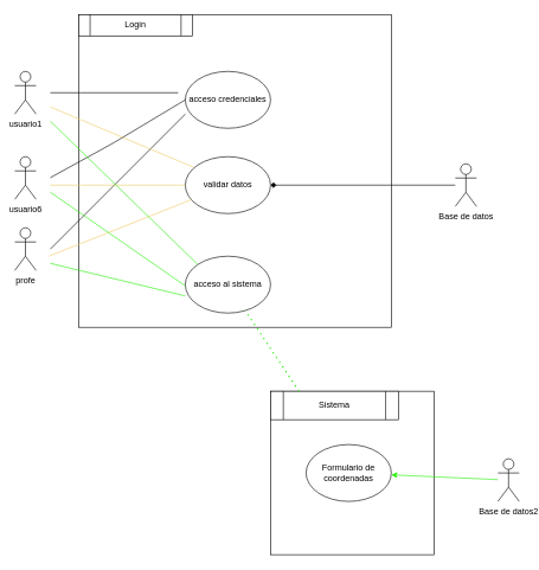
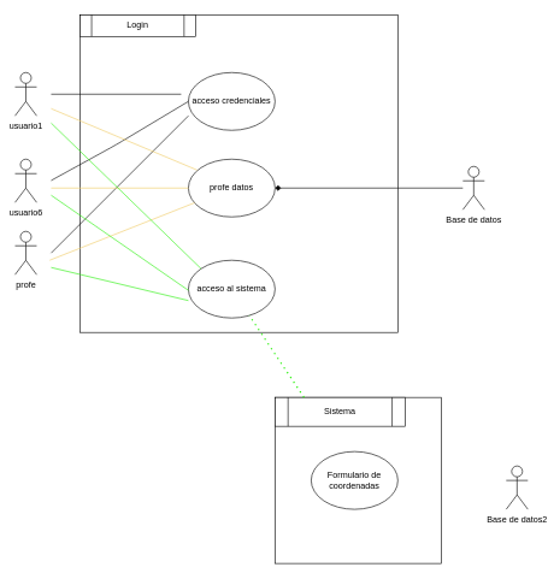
- <mxCell id="8" value="validar datos" style="ellipse;whiteSpace=wrap;html=1;" vertex="1" parent="1"><mxGeometry x="260" y="220" width="120" height="80" as="geometry" /></mxCell>
+ <mxCell id="8" value="profe datos" style="ellipse;whiteSpace=wrap;html=1;" vertex="1" parent="1"><mxGeometry x="260" y="220" width="120" height="80" as="geometry" /></mxCell>
- <mxCell id="25" style="edgeStyle=none;html=1;strokeColor=#28F00A;" edge="1" parent="1" source="26" target="24"><mxGeometry relative="1" as="geometry" /></mxCell>
